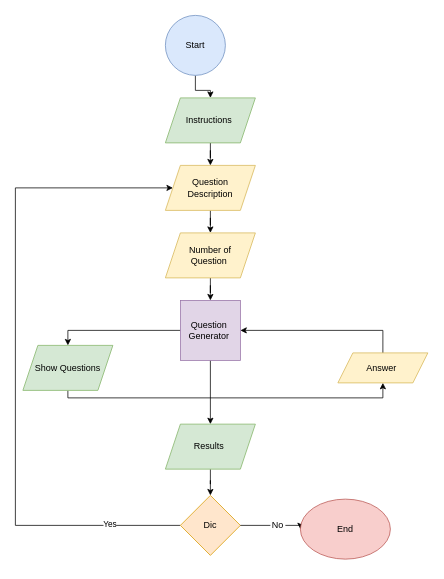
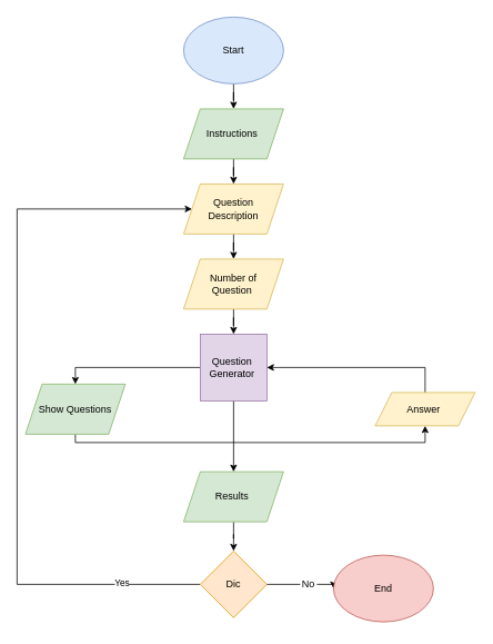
- <mxCell id="8" value="Start" style="ellipse;whiteSpace=wrap;html=1;fillColor=#dae8fc;strokeColor=#6c8ebf;" vertex="1" parent="1"><mxGeometry x="220" y="20" width="80" height="80" as="geometry" /></mxCell>
+ <mxCell id="8" value="Start" style="ellipse;whiteSpace=wrap;html=1;fillColor=#dae8fc;strokeColor=#6c8ebf;" vertex="1" parent="1"><mxGeometry x="220" y="20" width="120" height="80" as="geometry" /></mxCell>
